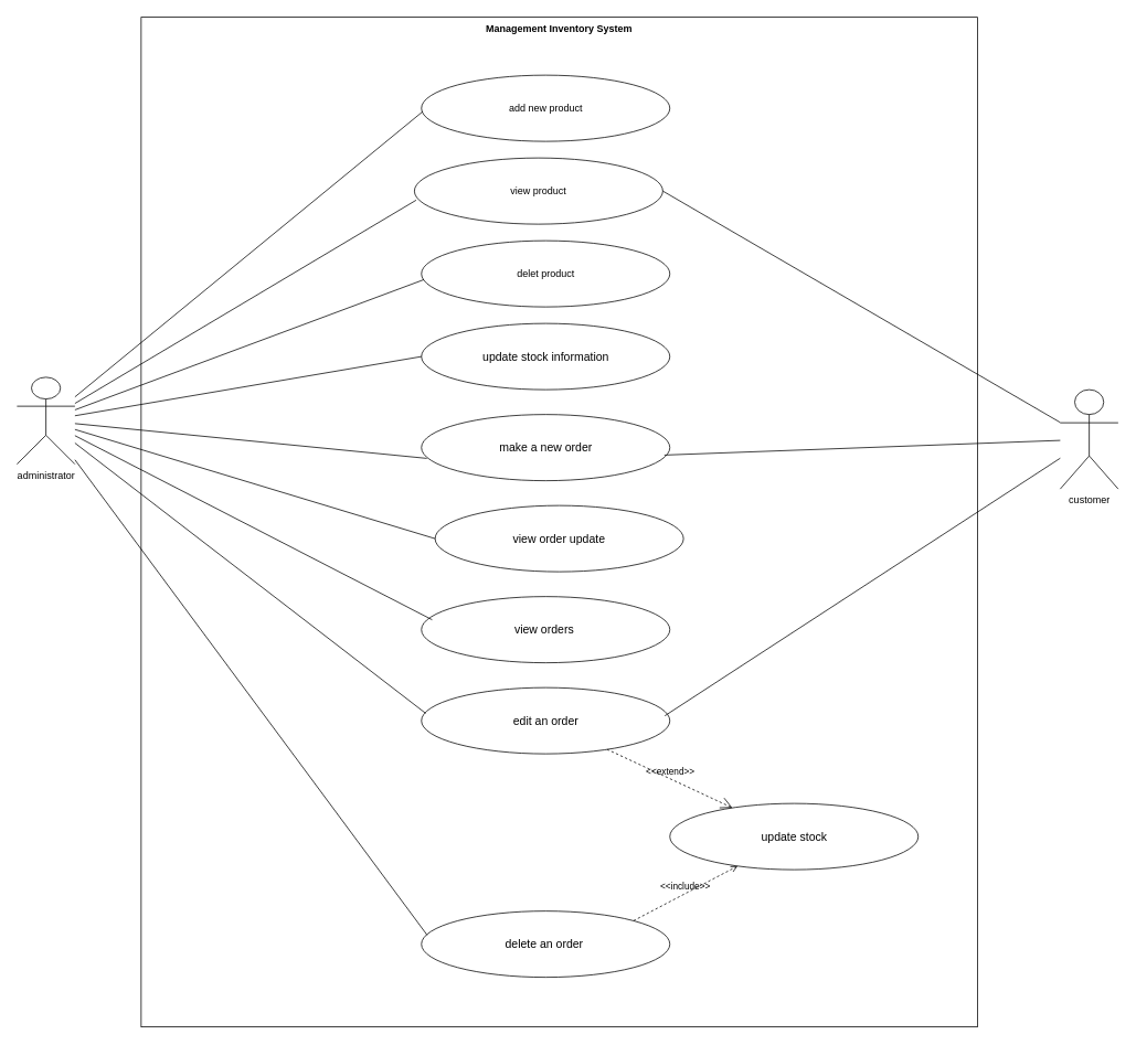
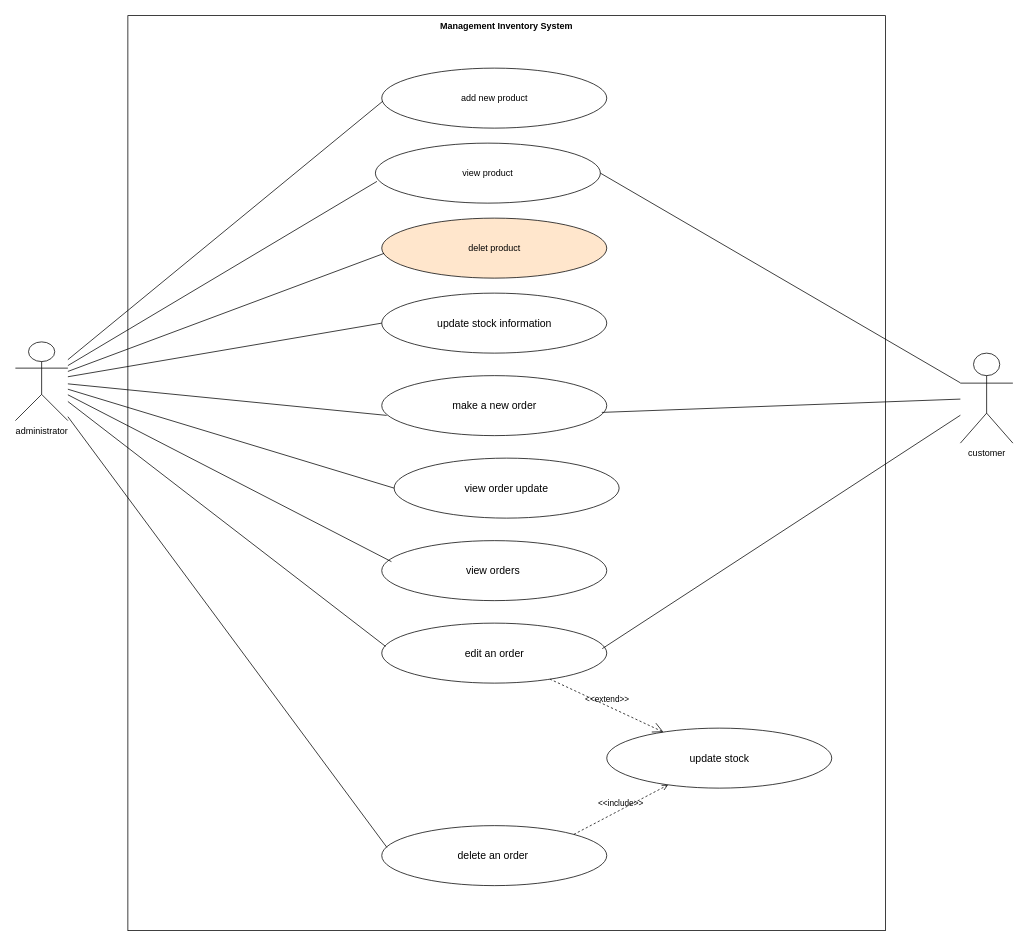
- <mxCell id="7" value="delet product" style="ellipse;whiteSpace=wrap;html=1;" parent="2" vertex="1"><mxGeometry x="488.5" y="270" width="300" height="80" as="geometry" /></mxCell>
+ <mxCell id="7" value="delet product" style="ellipse;whiteSpace=wrap;html=1;fillColor=#ffe6cc;" parent="2" vertex="1"><mxGeometry x="488.5" y="270" width="300" height="80" as="geometry" /></mxCell>
